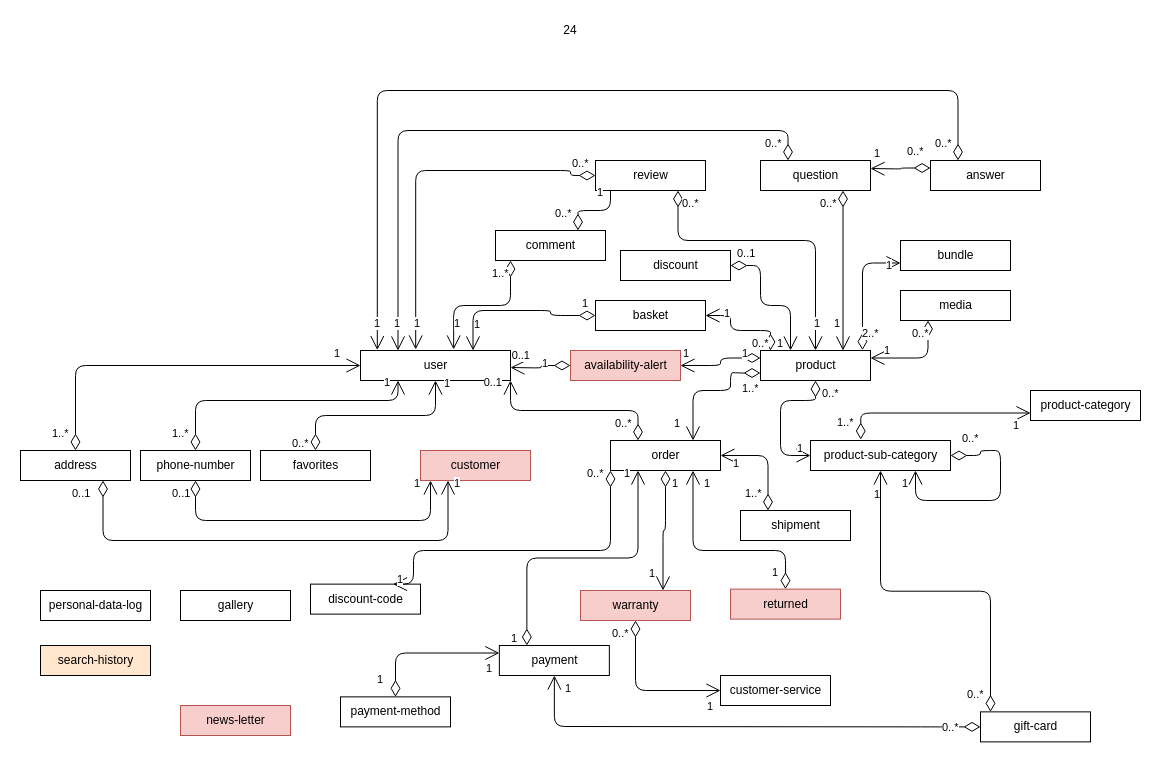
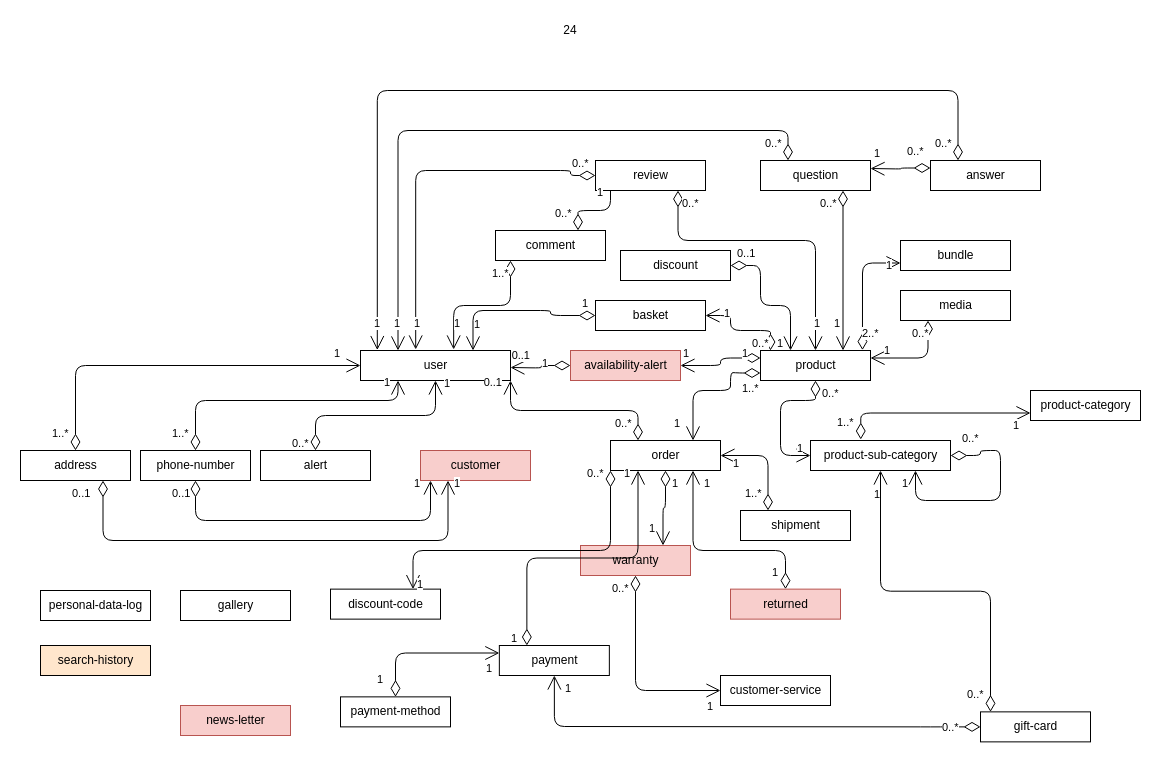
- <mxCell id="14" value="favorites" style="html=1;" parent="1" vertex="1"><mxGeometry x="260" y="450" width="110" height="30" as="geometry" /></mxCell>
+ <mxCell id="14" value="alert" style="html=1;" parent="1" vertex="1"><mxGeometry x="260" y="450" width="110" height="30" as="geometry" /></mxCell>
- <mxCell id="22" value="discount-code" style="html=1;" parent="1" vertex="1"><mxGeometry x="310" y="583.63" width="110" height="30" as="geometry" /></mxCell>
+ <mxCell id="22" value="discount-code" style="html=1;" parent="1" vertex="1"><mxGeometry x="330" y="588.63" width="110" height="30" as="geometry" /></mxCell>
- <mxCell id="21" value="warranty" style="html=1;fillColor=#f8cecc;strokeColor=#b85450;" parent="1" vertex="1"><mxGeometry x="580" y="590" width="110" height="30" as="geometry" /></mxCell>
+ <mxCell id="21" value="warranty" style="html=1;fillColor=#f8cecc;strokeColor=#b85450;" parent="1" vertex="1"><mxGeometry x="580" y="545" width="110" height="30" as="geometry" /></mxCell>
